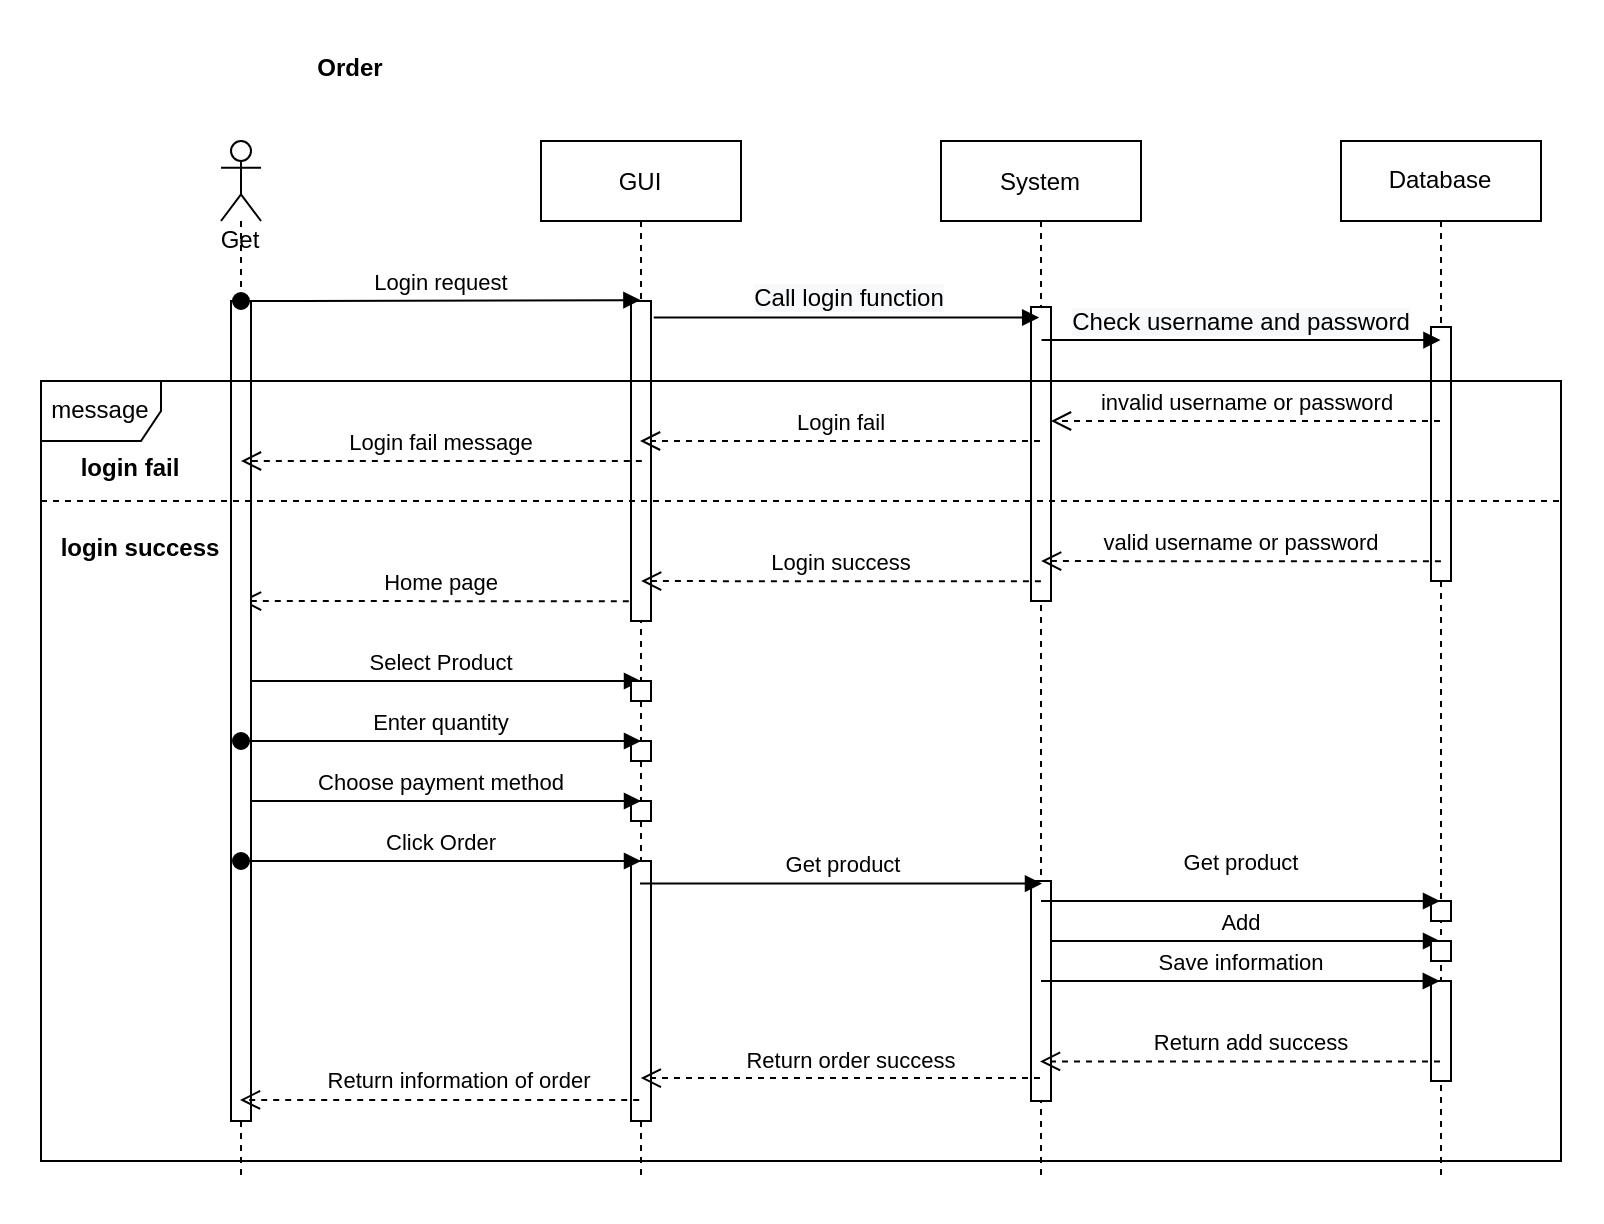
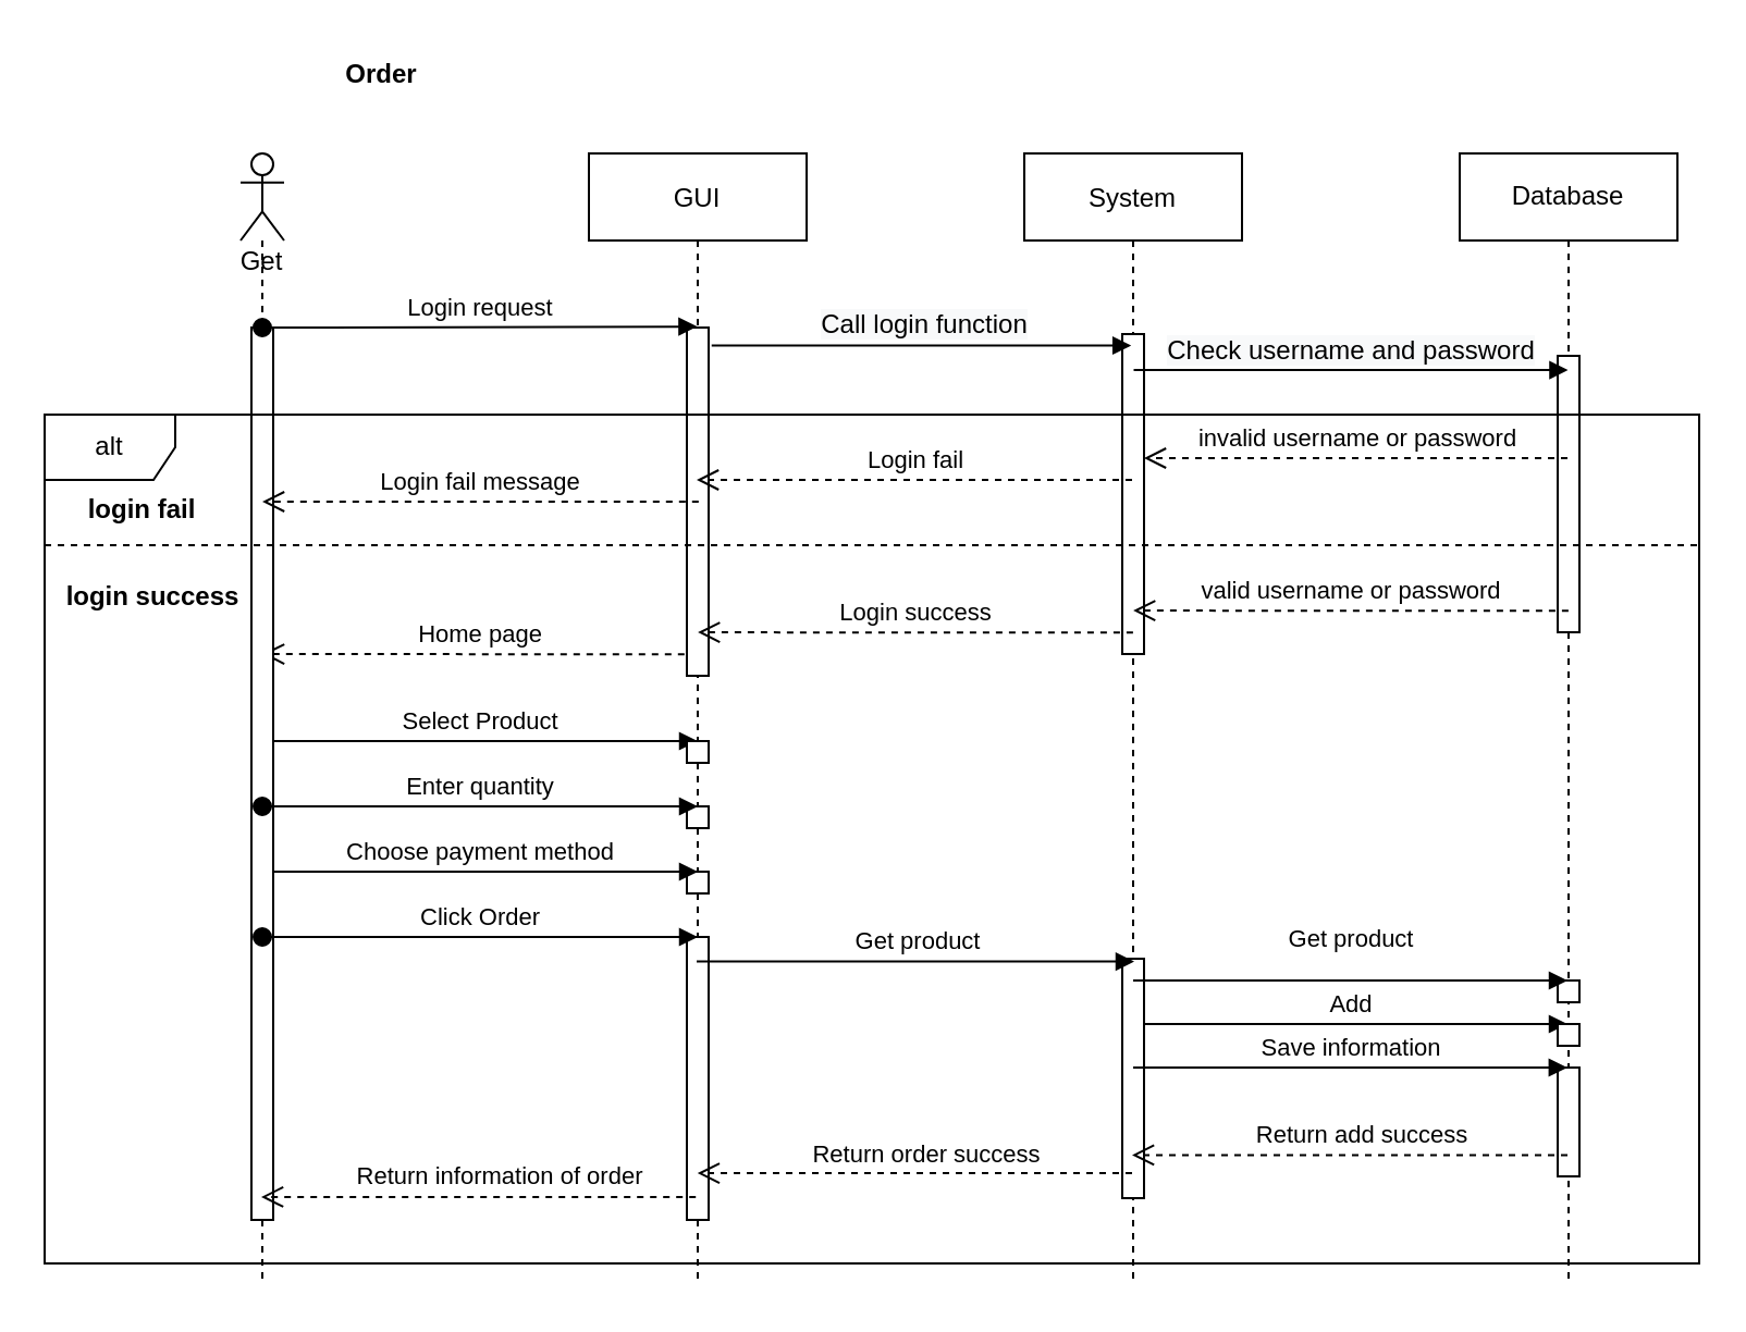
- <mxCell id="42" value="message" style="shape=umlFrame;whiteSpace=wrap;html=1;" vertex="1" parent="1"><mxGeometry x="20" y="190" width="760" height="390" as="geometry" /></mxCell>
+ <mxCell id="42" value="alt" style="shape=umlFrame;whiteSpace=wrap;html=1;" vertex="1" parent="1"><mxGeometry x="20" y="190" width="760" height="390" as="geometry" /></mxCell>
